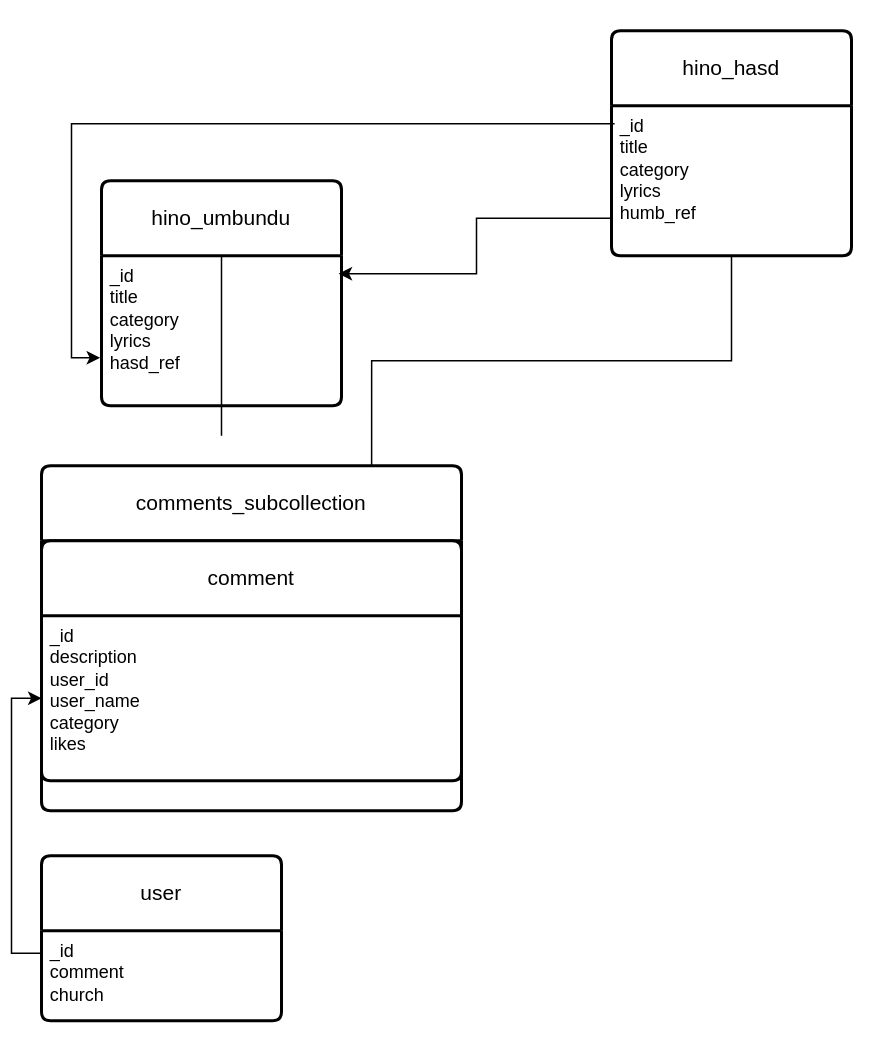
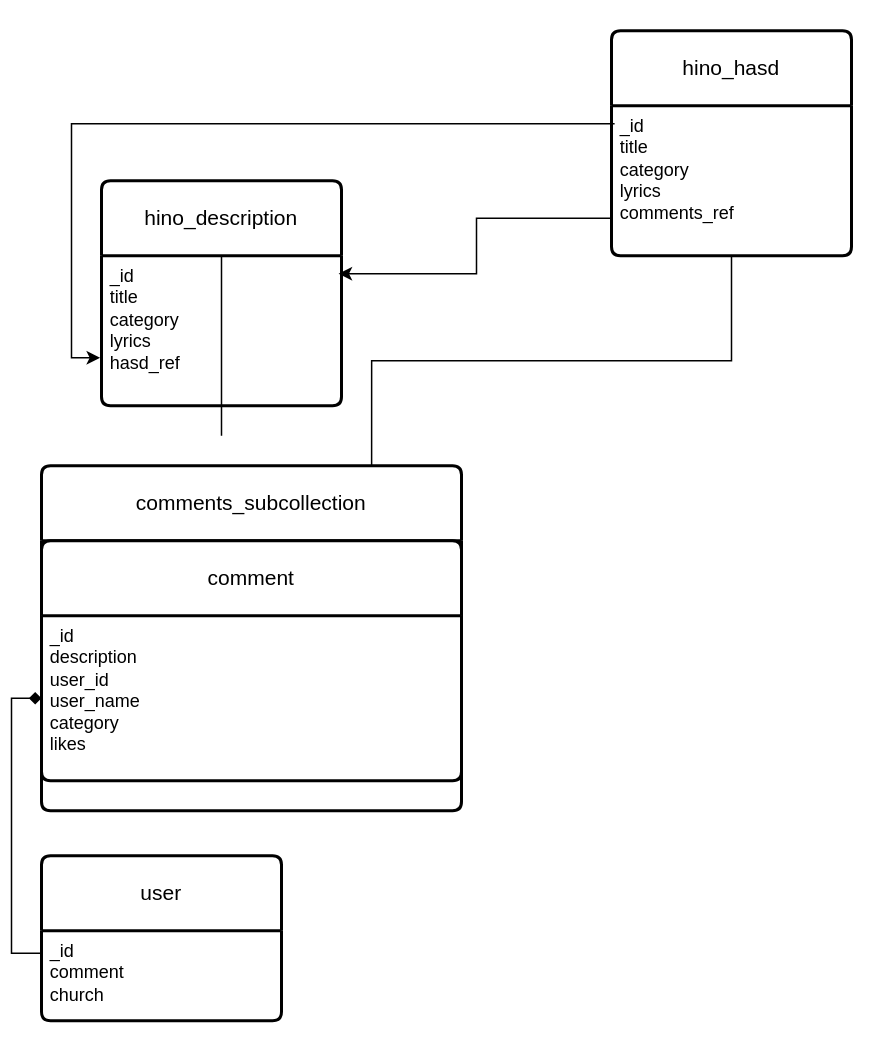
- <mxCell id="13" value="_id&lt;div&gt;title&lt;/div&gt;&lt;div&gt;category&lt;/div&gt;&lt;div&gt;lyrics&lt;/div&gt;&lt;div&gt;humb_ref&lt;/div&gt;&lt;div&gt;&lt;br&gt;&lt;/div&gt;" style="align=left;strokeColor=none;fillColor=none;spacingLeft=4;fontSize=12;verticalAlign=top;resizable=0;rotatable=0;part=1;html=1;" vertex="1" parent="12"><mxGeometry y="50" width="160" height="100" as="geometry" /></mxCell>
+ <mxCell id="13" value="_id&lt;div&gt;title&lt;/div&gt;&lt;div&gt;category&lt;/div&gt;&lt;div&gt;lyrics&lt;/div&gt;&lt;div&gt;comments_ref&lt;/div&gt;&lt;div&gt;&lt;br&gt;&lt;/div&gt;" style="align=left;strokeColor=none;fillColor=none;spacingLeft=4;fontSize=12;verticalAlign=top;resizable=0;rotatable=0;part=1;html=1;" vertex="1" parent="12"><mxGeometry y="50" width="160" height="100" as="geometry" /></mxCell>
- <mxCell id="3" value="hino_umbundu" style="swimlane;childLayout=stackLayout;horizontal=1;startSize=50;horizontalStack=0;rounded=1;fontSize=14;fontStyle=0;strokeWidth=2;resizeParent=0;resizeLast=1;shadow=0;dashed=0;align=center;arcSize=4;whiteSpace=wrap;html=1;" vertex="1" parent="1"><mxGeometry x="60" y="120" width="160" height="150" as="geometry" /></mxCell>
+ <mxCell id="3" value="hino_description" style="swimlane;childLayout=stackLayout;horizontal=1;startSize=50;horizontalStack=0;rounded=1;fontSize=14;fontStyle=0;strokeWidth=2;resizeParent=0;resizeLast=1;shadow=0;dashed=0;align=center;arcSize=4;whiteSpace=wrap;html=1;" vertex="1" parent="1"><mxGeometry x="60" y="120" width="160" height="150" as="geometry" /></mxCell>
- <mxCell id="16" style="edgeStyle=orthogonalEdgeStyle;rounded=0;orthogonalLoop=1;jettySize=auto;html=1;exitX=0;exitY=0.25;exitDx=0;exitDy=0;entryX=0;entryY=0.5;entryDx=0;entryDy=0;" edge="1" parent="1" source="10" target="7"><mxGeometry relative="1" as="geometry" /></mxCell>
+ <mxCell id="16" style="edgeStyle=orthogonalEdgeStyle;rounded=0;orthogonalLoop=1;jettySize=auto;html=1;exitX=0;exitY=0.25;exitDx=0;exitDy=0;entryX=0;entryY=0.5;entryDx=0;entryDy=0;endArrow=diamond;" edge="1" parent="1" source="10" target="7"><mxGeometry relative="1" as="geometry" /></mxCell>
